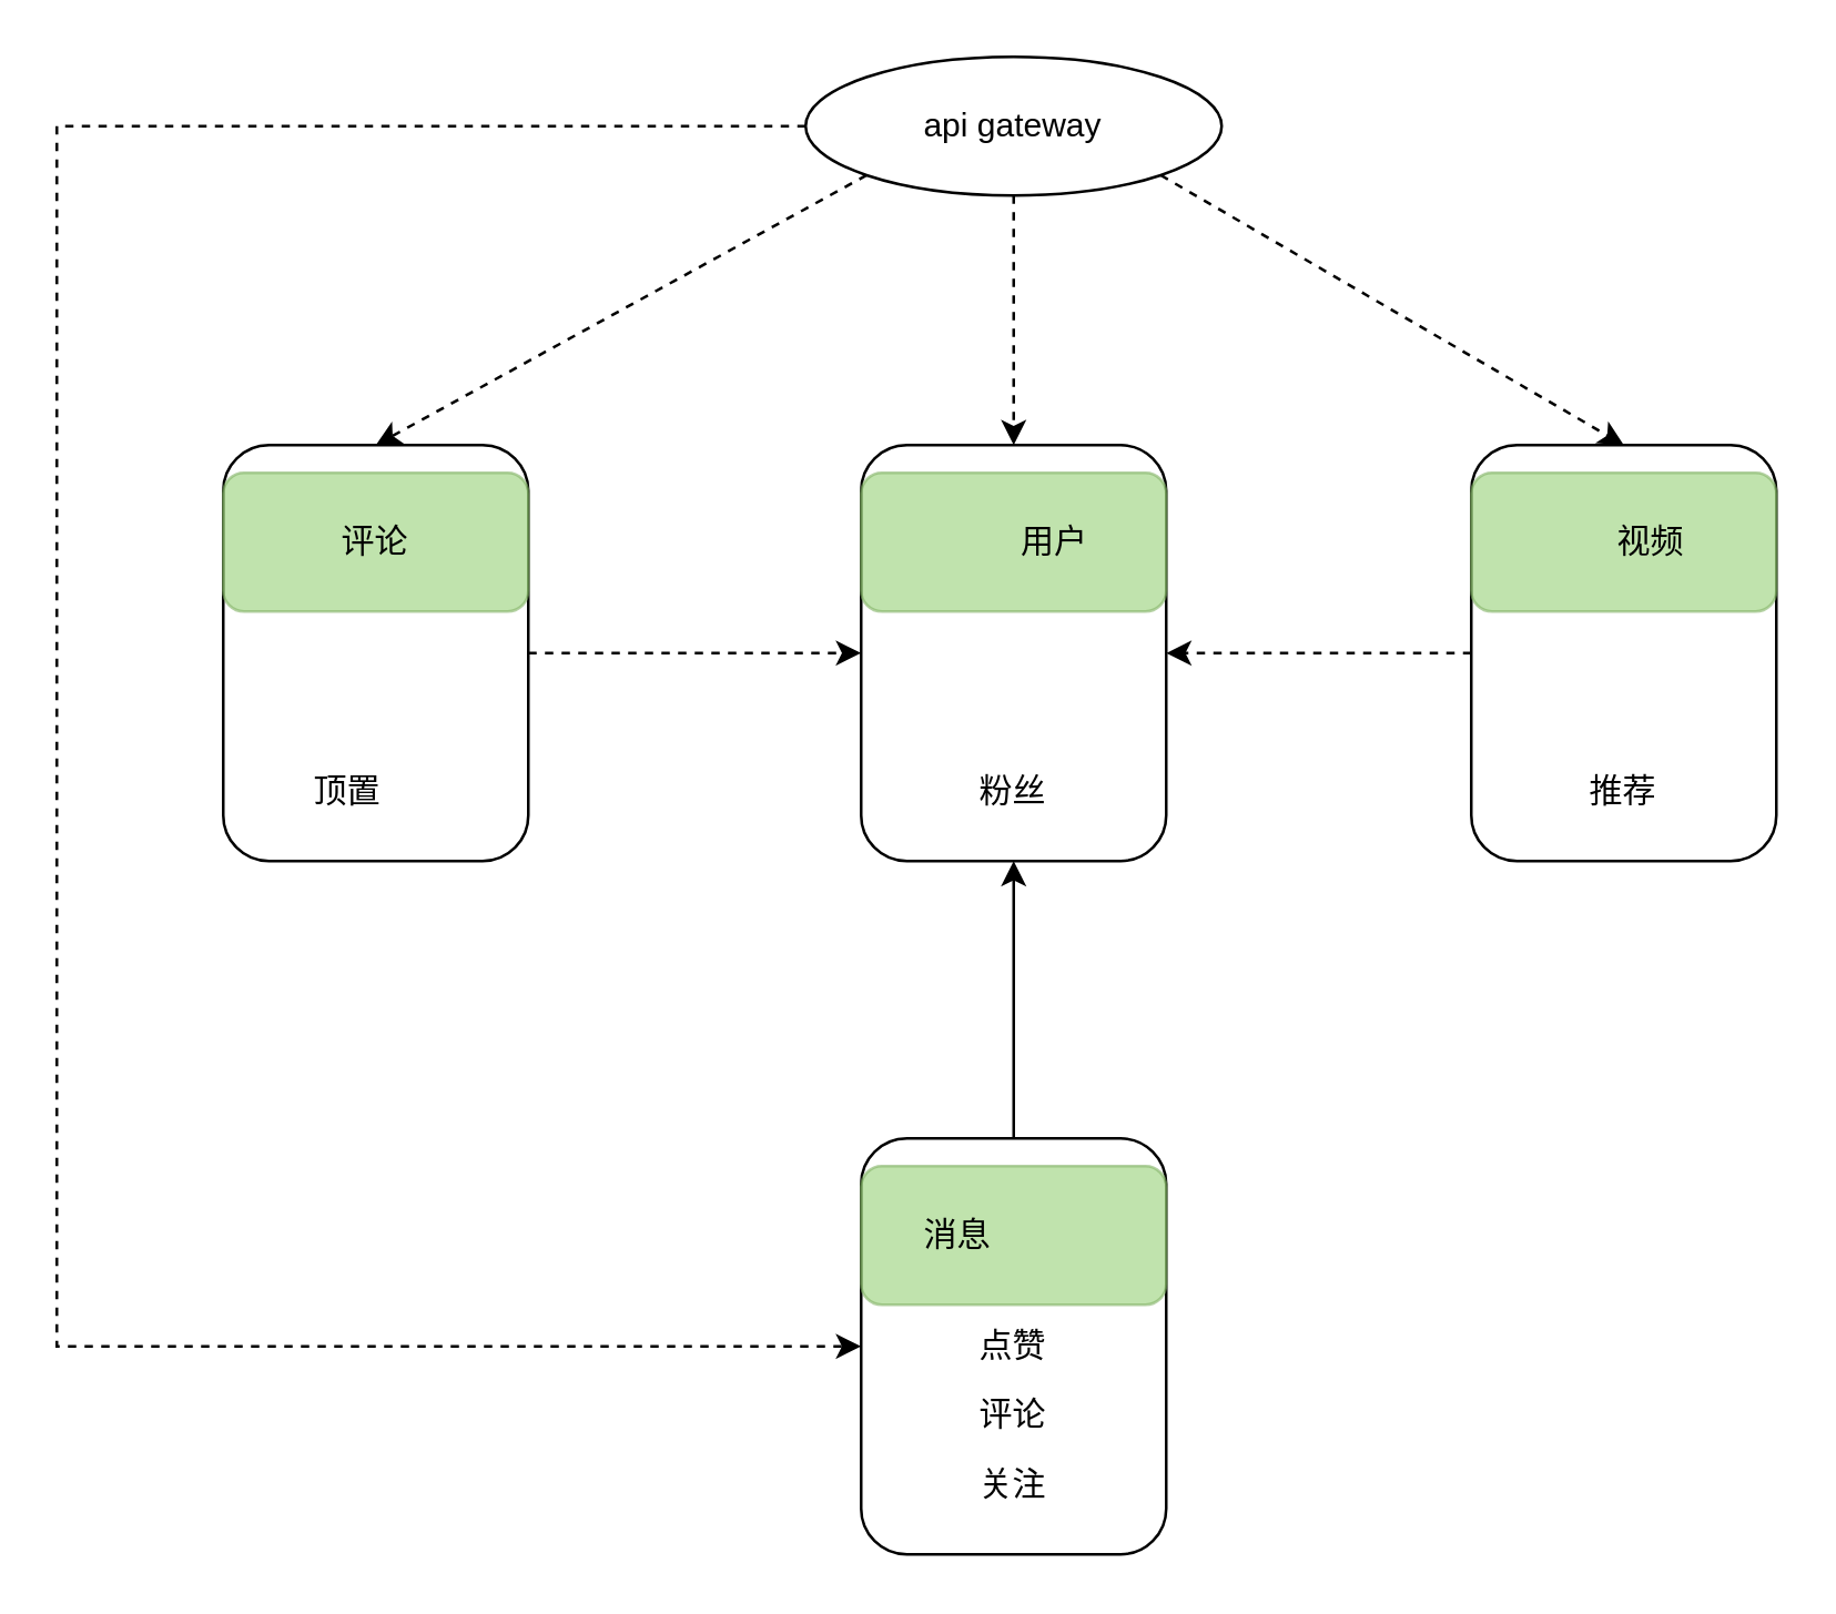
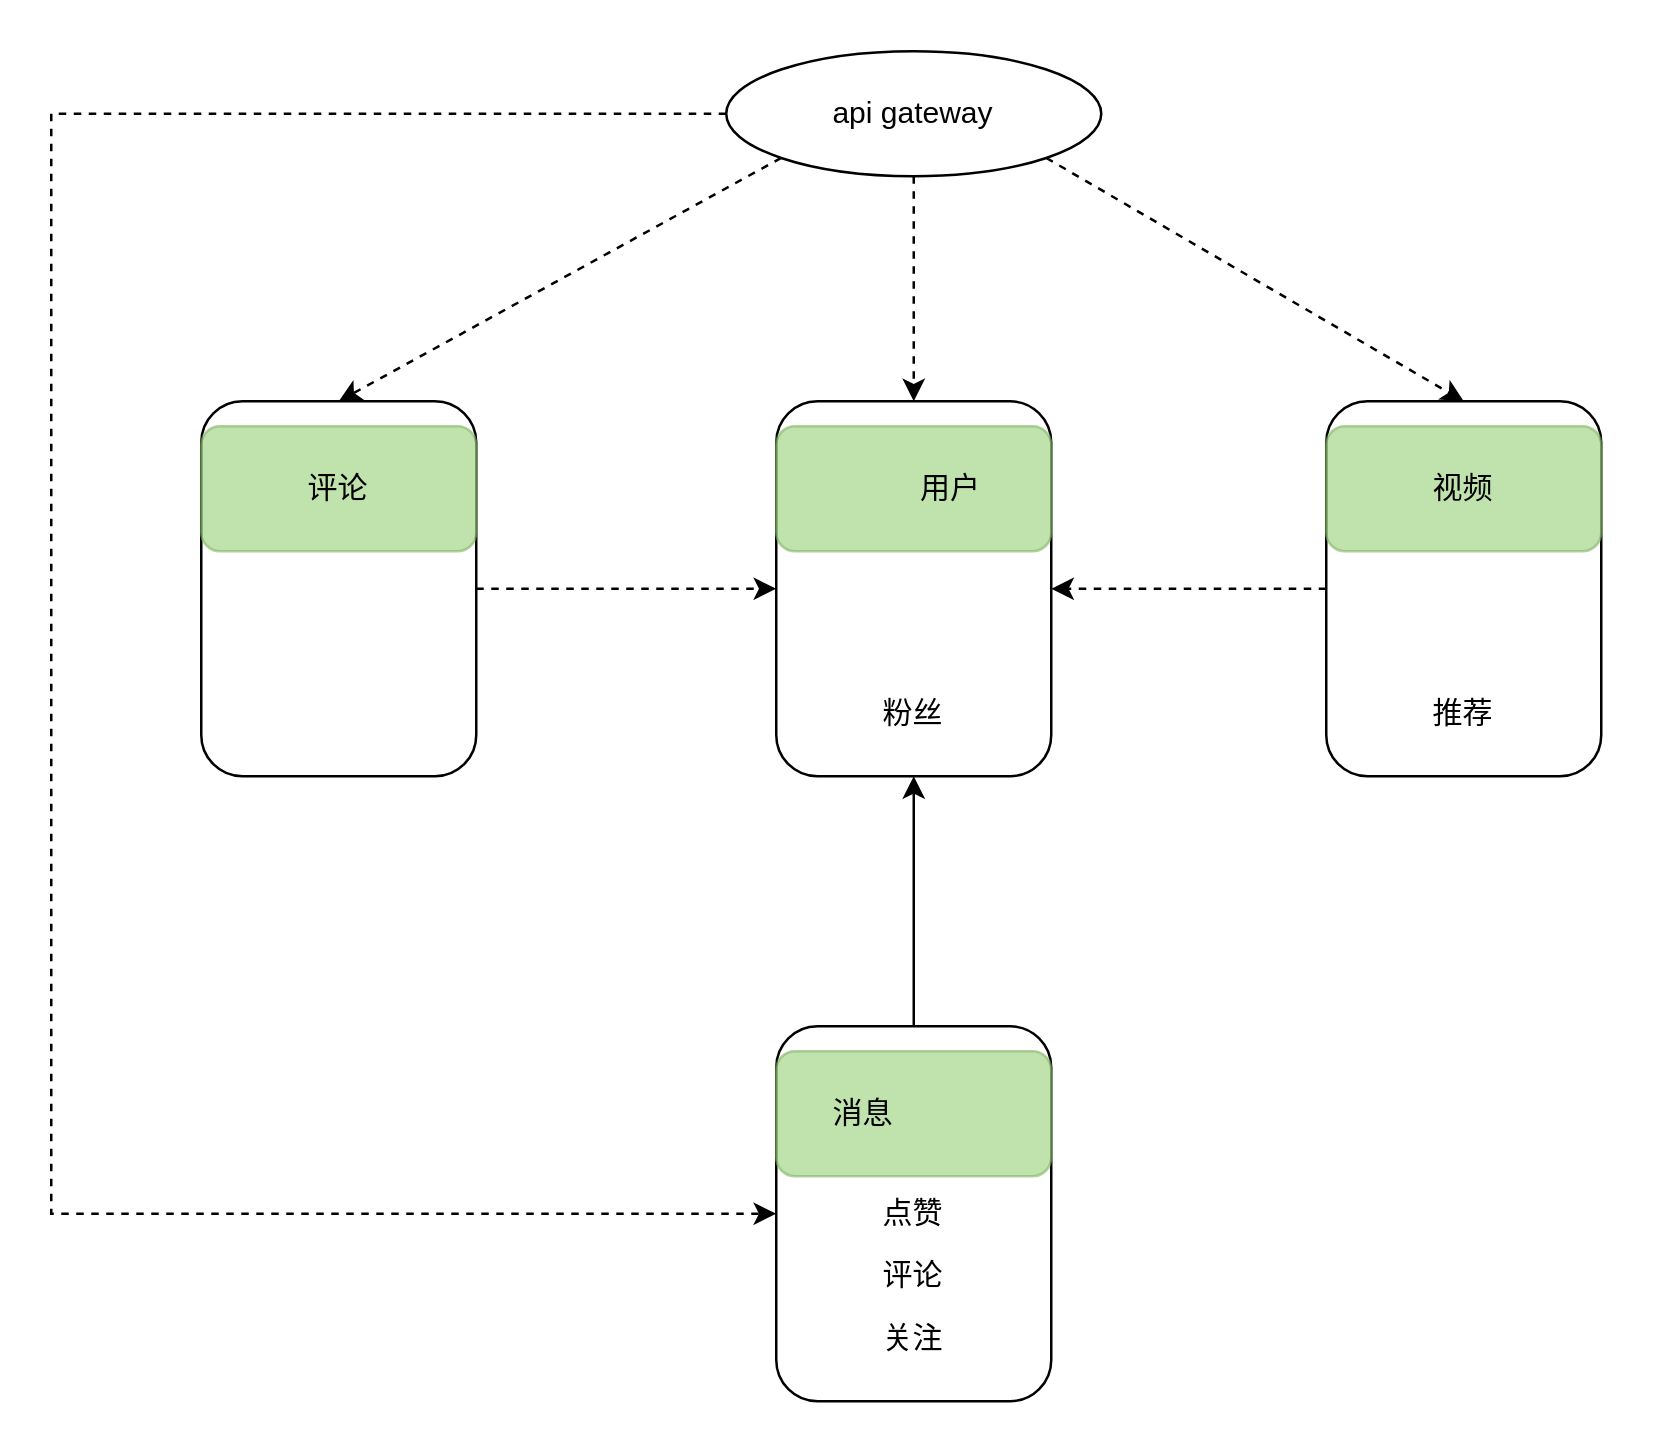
- <mxCell id="20" value="视频" style="text;html=1;strokeColor=none;fillColor=none;align=center;verticalAlign=middle;whiteSpace=wrap;rounded=0;opacity=60;" parent="1" vertex="1"><mxGeometry x="565" y="180" width="60" height="30" as="geometry" /></mxCell>
+ <mxCell id="20" value="视频" style="text;html=1;strokeColor=none;fillColor=none;align=center;verticalAlign=middle;whiteSpace=wrap;rounded=0;opacity=60;" parent="1" vertex="1"><mxGeometry x="555" y="180" width="60" height="30" as="geometry" /></mxCell>
- <mxCell id="17" value="顶置" style="text;html=1;strokeColor=none;fillColor=none;align=center;verticalAlign=middle;whiteSpace=wrap;rounded=0;opacity=60;" parent="1" vertex="1"><mxGeometry x="95" y="270" width="60" height="30" as="geometry" /></mxCell>
